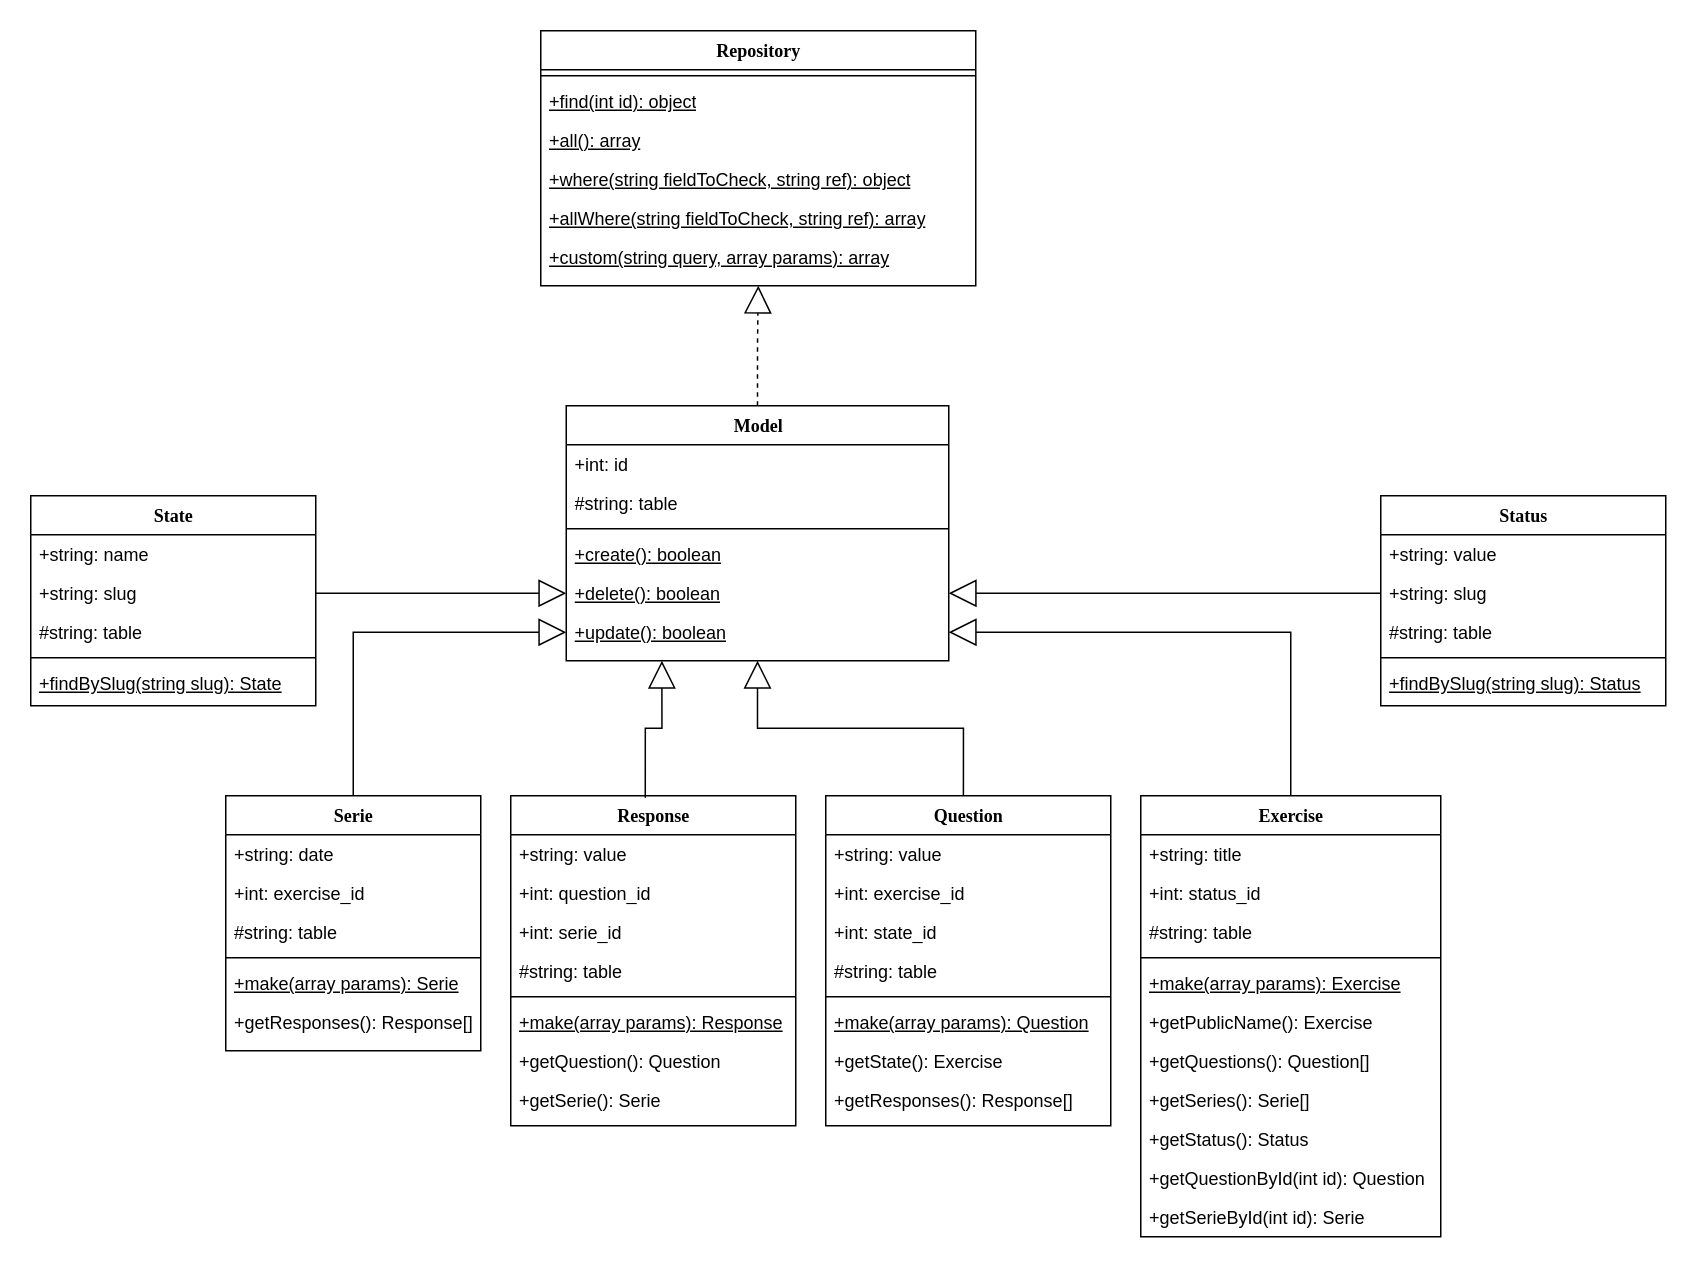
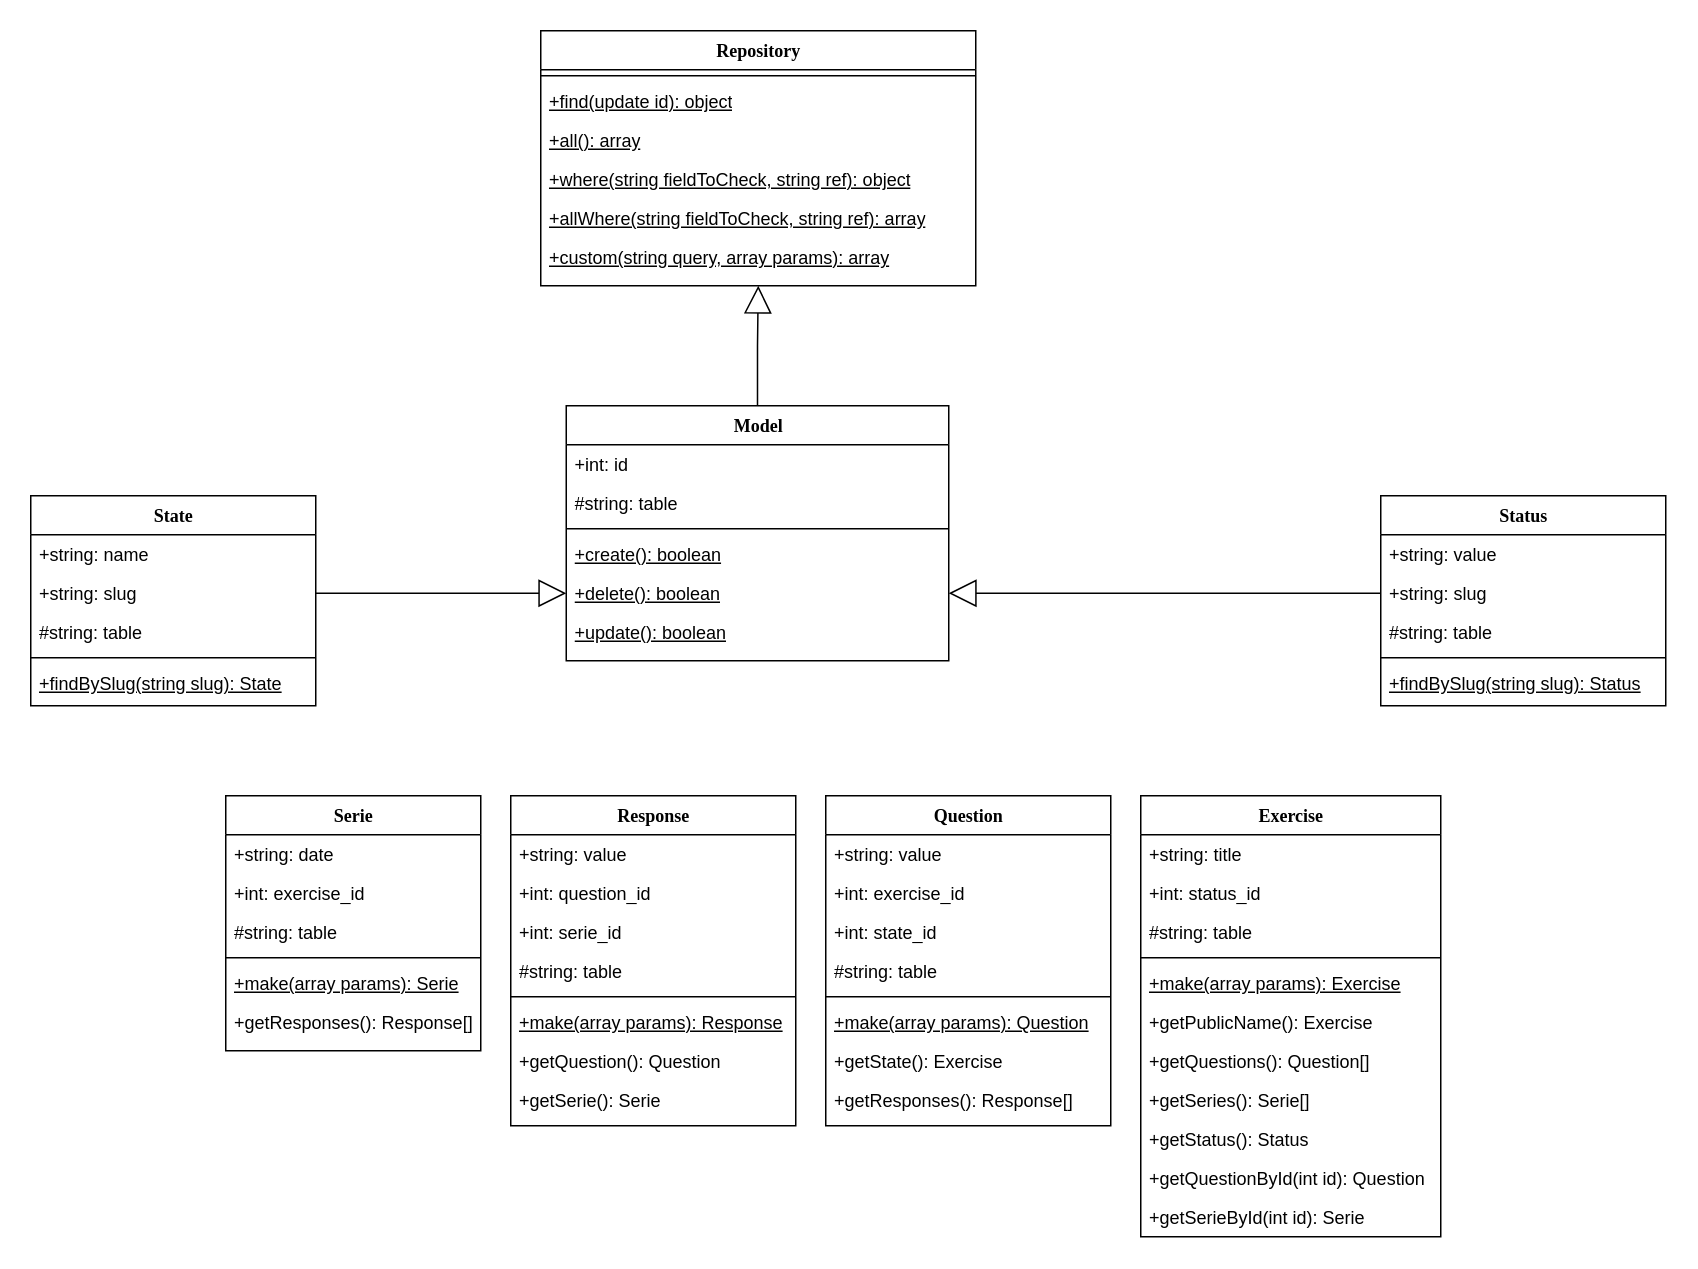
- <mxCell id="23" value="&lt;u&gt;+find(int id): object&lt;/u&gt;" style="text;html=1;strokeColor=none;fillColor=none;align=left;verticalAlign=top;spacingLeft=4;spacingRight=4;whiteSpace=wrap;overflow=hidden;rotatable=0;points=[[0,0.5],[1,0.5]];portConstraint=eastwest;" vertex="1" parent="21"><mxGeometry y="34" width="290" height="26" as="geometry" /></mxCell>
+ <mxCell id="23" value="&lt;u&gt;+find(update id): object&lt;/u&gt;" style="text;html=1;strokeColor=none;fillColor=none;align=left;verticalAlign=top;spacingLeft=4;spacingRight=4;whiteSpace=wrap;overflow=hidden;rotatable=0;points=[[0,0.5],[1,0.5]];portConstraint=eastwest;" vertex="1" parent="21"><mxGeometry y="34" width="290" height="26" as="geometry" /></mxCell>
- <mxCell id="28" value="" style="endArrow=block;endSize=16;endFill=0;html=1;rounded=0;edgeStyle=orthogonalEdgeStyle;exitX=0.5;exitY=0;exitDx=0;exitDy=0;entryX=0.5;entryY=1;entryDx=0;entryDy=0;dashed=1;" edge="1" parent="1" source="14" target="21"><mxGeometry width="160" relative="1" as="geometry"><mxPoint x="450" y="170" as="sourcePoint" /><mxPoint x="610" y="170" as="targetPoint" /></mxGeometry></mxCell>
+ <mxCell id="28" value="" style="endArrow=block;endSize=16;endFill=0;html=1;rounded=0;edgeStyle=orthogonalEdgeStyle;exitX=0.5;exitY=0;exitDx=0;exitDy=0;entryX=0.5;entryY=1;entryDx=0;entryDy=0;" edge="1" parent="1" source="14" target="21"><mxGeometry width="160" relative="1" as="geometry"><mxPoint x="450" y="170" as="sourcePoint" /><mxPoint x="610" y="170" as="targetPoint" /></mxGeometry></mxCell>
- <mxCell id="57" value="" style="endArrow=block;endSize=16;endFill=0;html=1;rounded=0;edgeStyle=orthogonalEdgeStyle;exitX=0.5;exitY=0;exitDx=0;exitDy=0;entryX=0;entryY=0.5;entryDx=0;entryDy=0;" edge="1" parent="1" source="50" target="20"><mxGeometry width="160" relative="1" as="geometry"><mxPoint x="180" y="460" as="sourcePoint" /><mxPoint x="340" y="460" as="targetPoint" /></mxGeometry></mxCell>
- <mxCell id="49" value="" style="endArrow=block;endSize=16;endFill=0;html=1;rounded=0;edgeStyle=orthogonalEdgeStyle;exitX=0.5;exitY=0;exitDx=0;exitDy=0;entryX=1;entryY=0.5;entryDx=0;entryDy=0;" edge="1" parent="1" source="2" target="20"><mxGeometry width="160" relative="1" as="geometry"><mxPoint x="810" y="290" as="sourcePoint" /><mxPoint x="970" y="290" as="targetPoint" /></mxGeometry></mxCell>
- <mxCell id="47" value="" style="endArrow=block;endSize=16;endFill=0;html=1;rounded=0;edgeStyle=orthogonalEdgeStyle;exitX=0.483;exitY=-0.001;exitDx=0;exitDy=0;exitPerimeter=0;entryX=0.5;entryY=1;entryDx=0;entryDy=0;" edge="1" parent="1" source="29" target="14"><mxGeometry width="160" relative="1" as="geometry"><mxPoint x="480" y="510" as="sourcePoint" /><mxPoint x="640" y="510" as="targetPoint" /></mxGeometry></mxCell>
- <mxCell id="48" value="" style="endArrow=block;endSize=16;endFill=0;html=1;rounded=0;edgeStyle=orthogonalEdgeStyle;exitX=0.472;exitY=0.006;exitDx=0;exitDy=0;exitPerimeter=0;entryX=0.25;entryY=1;entryDx=0;entryDy=0;" edge="1" parent="1" source="38" target="14"><mxGeometry width="160" relative="1" as="geometry"><mxPoint x="160" y="420" as="sourcePoint" /><mxPoint x="320" y="420" as="targetPoint" /></mxGeometry></mxCell>
